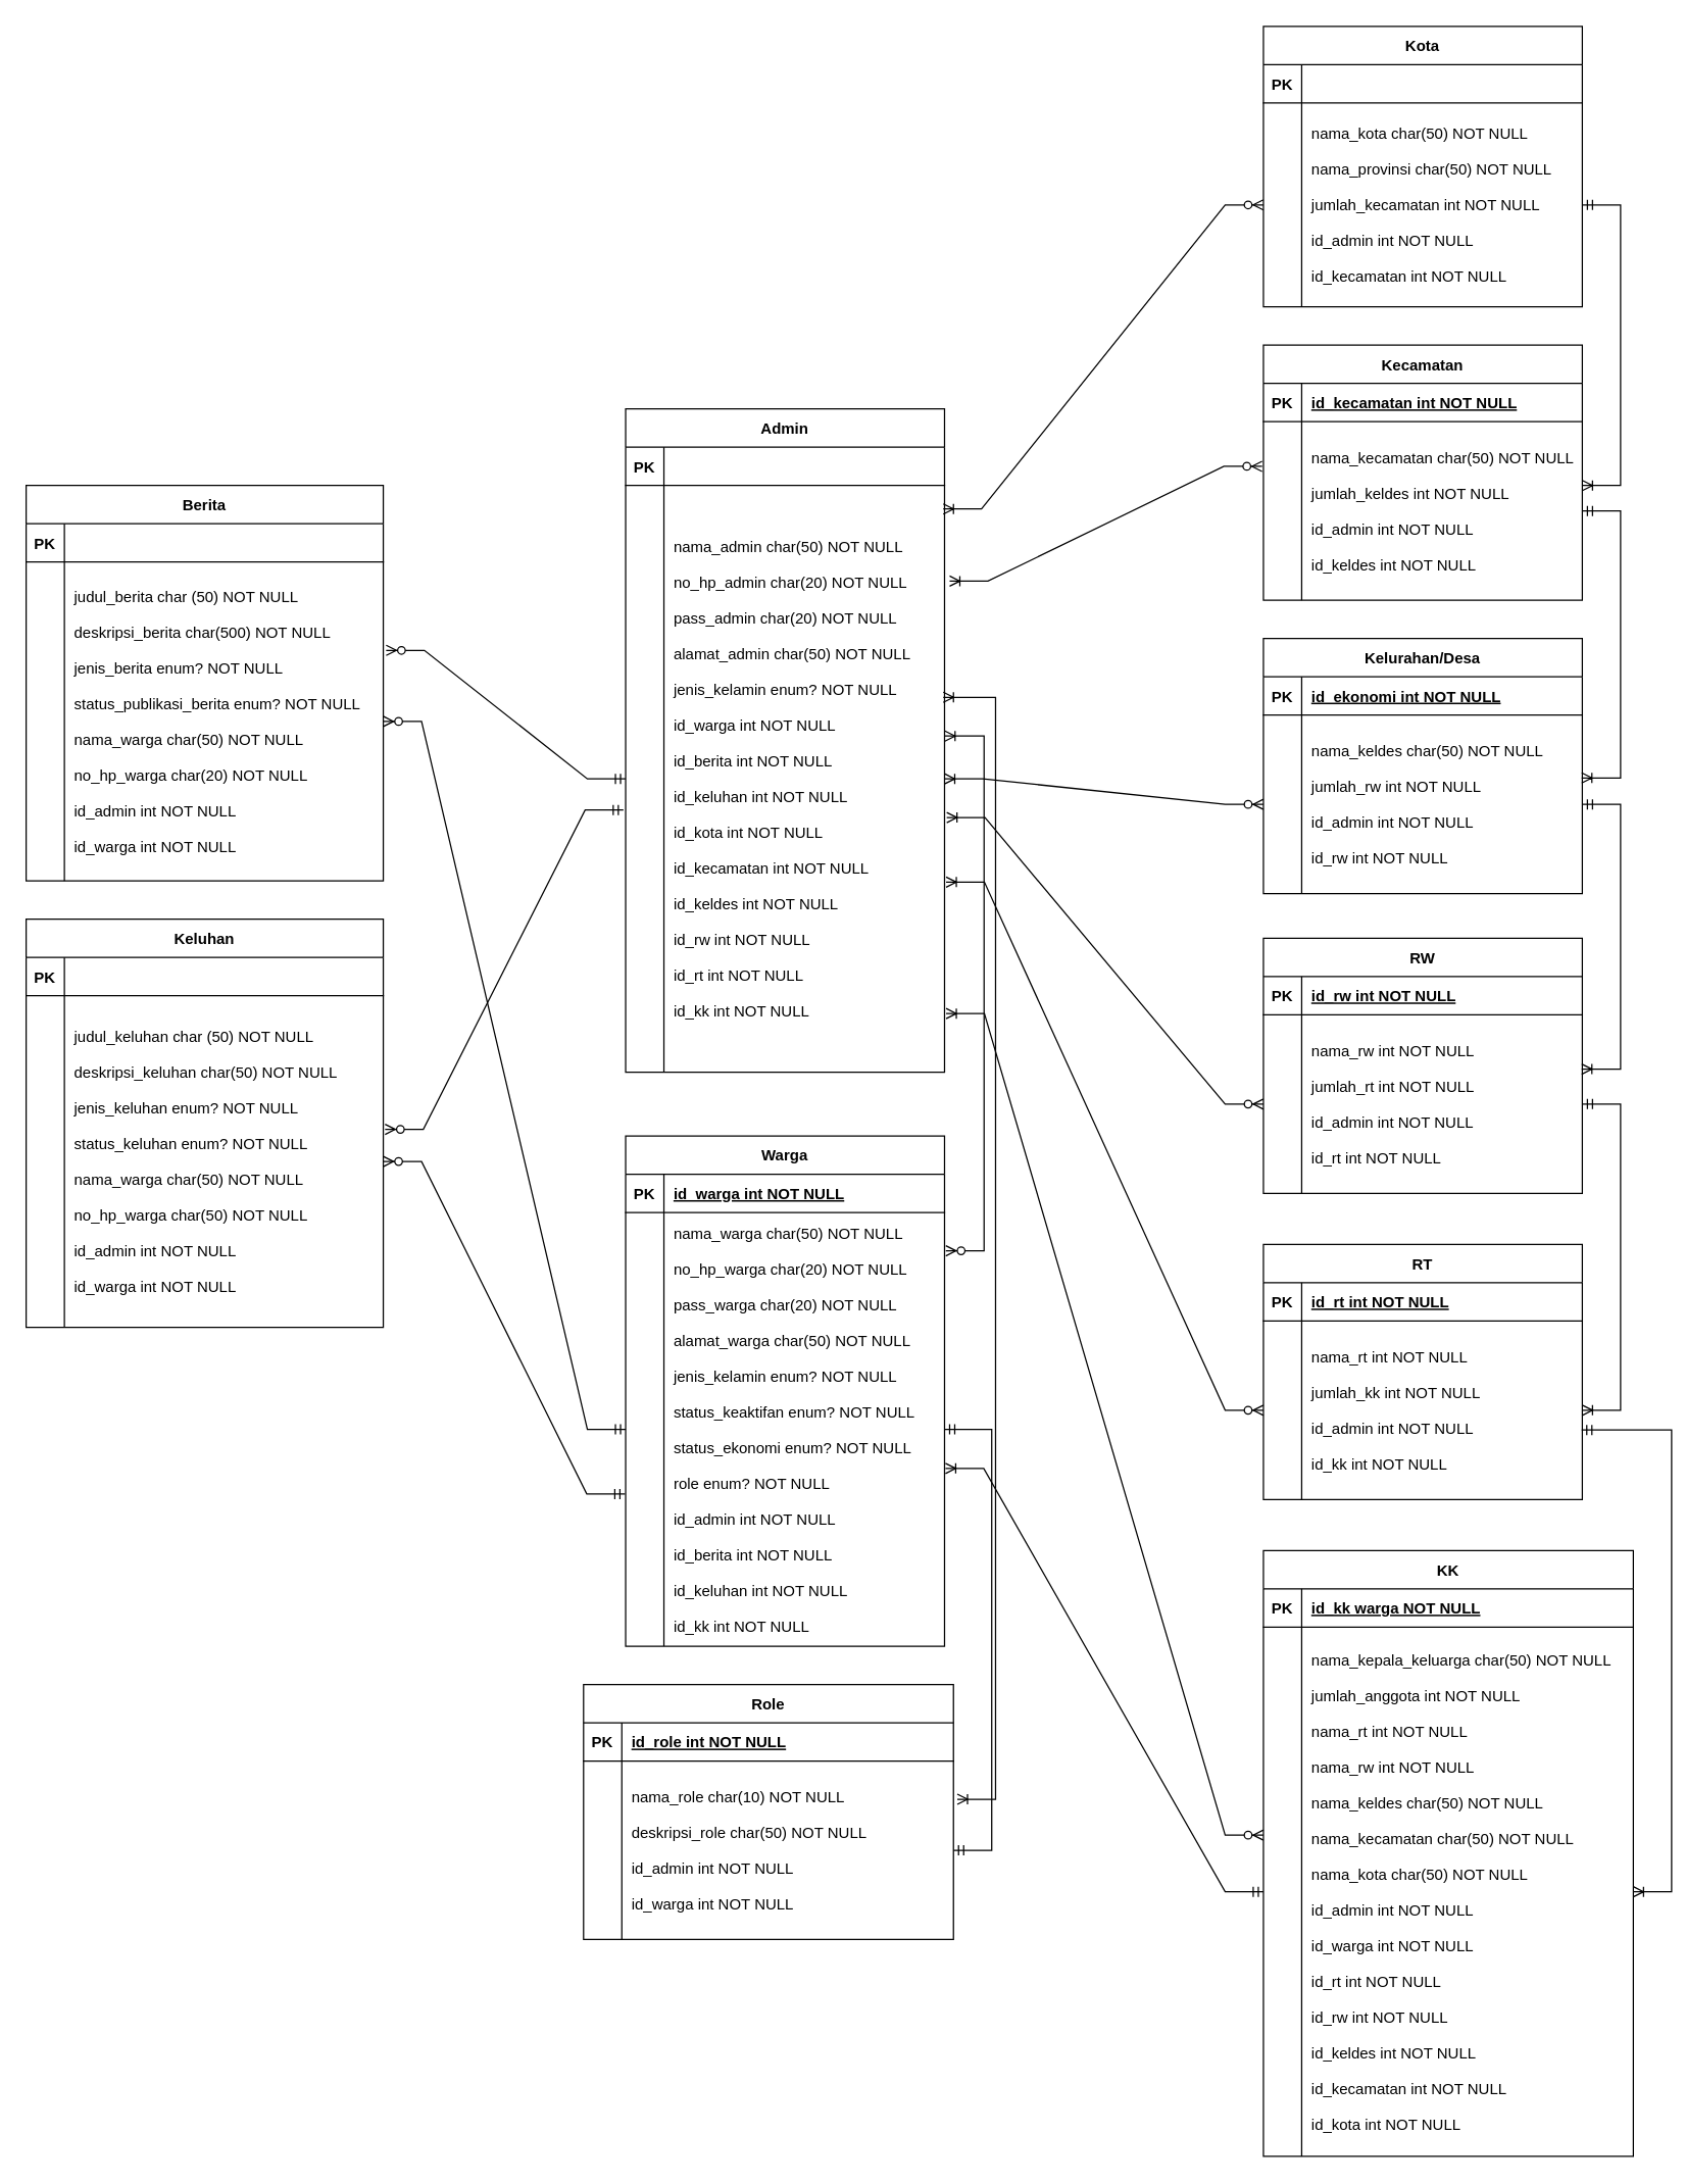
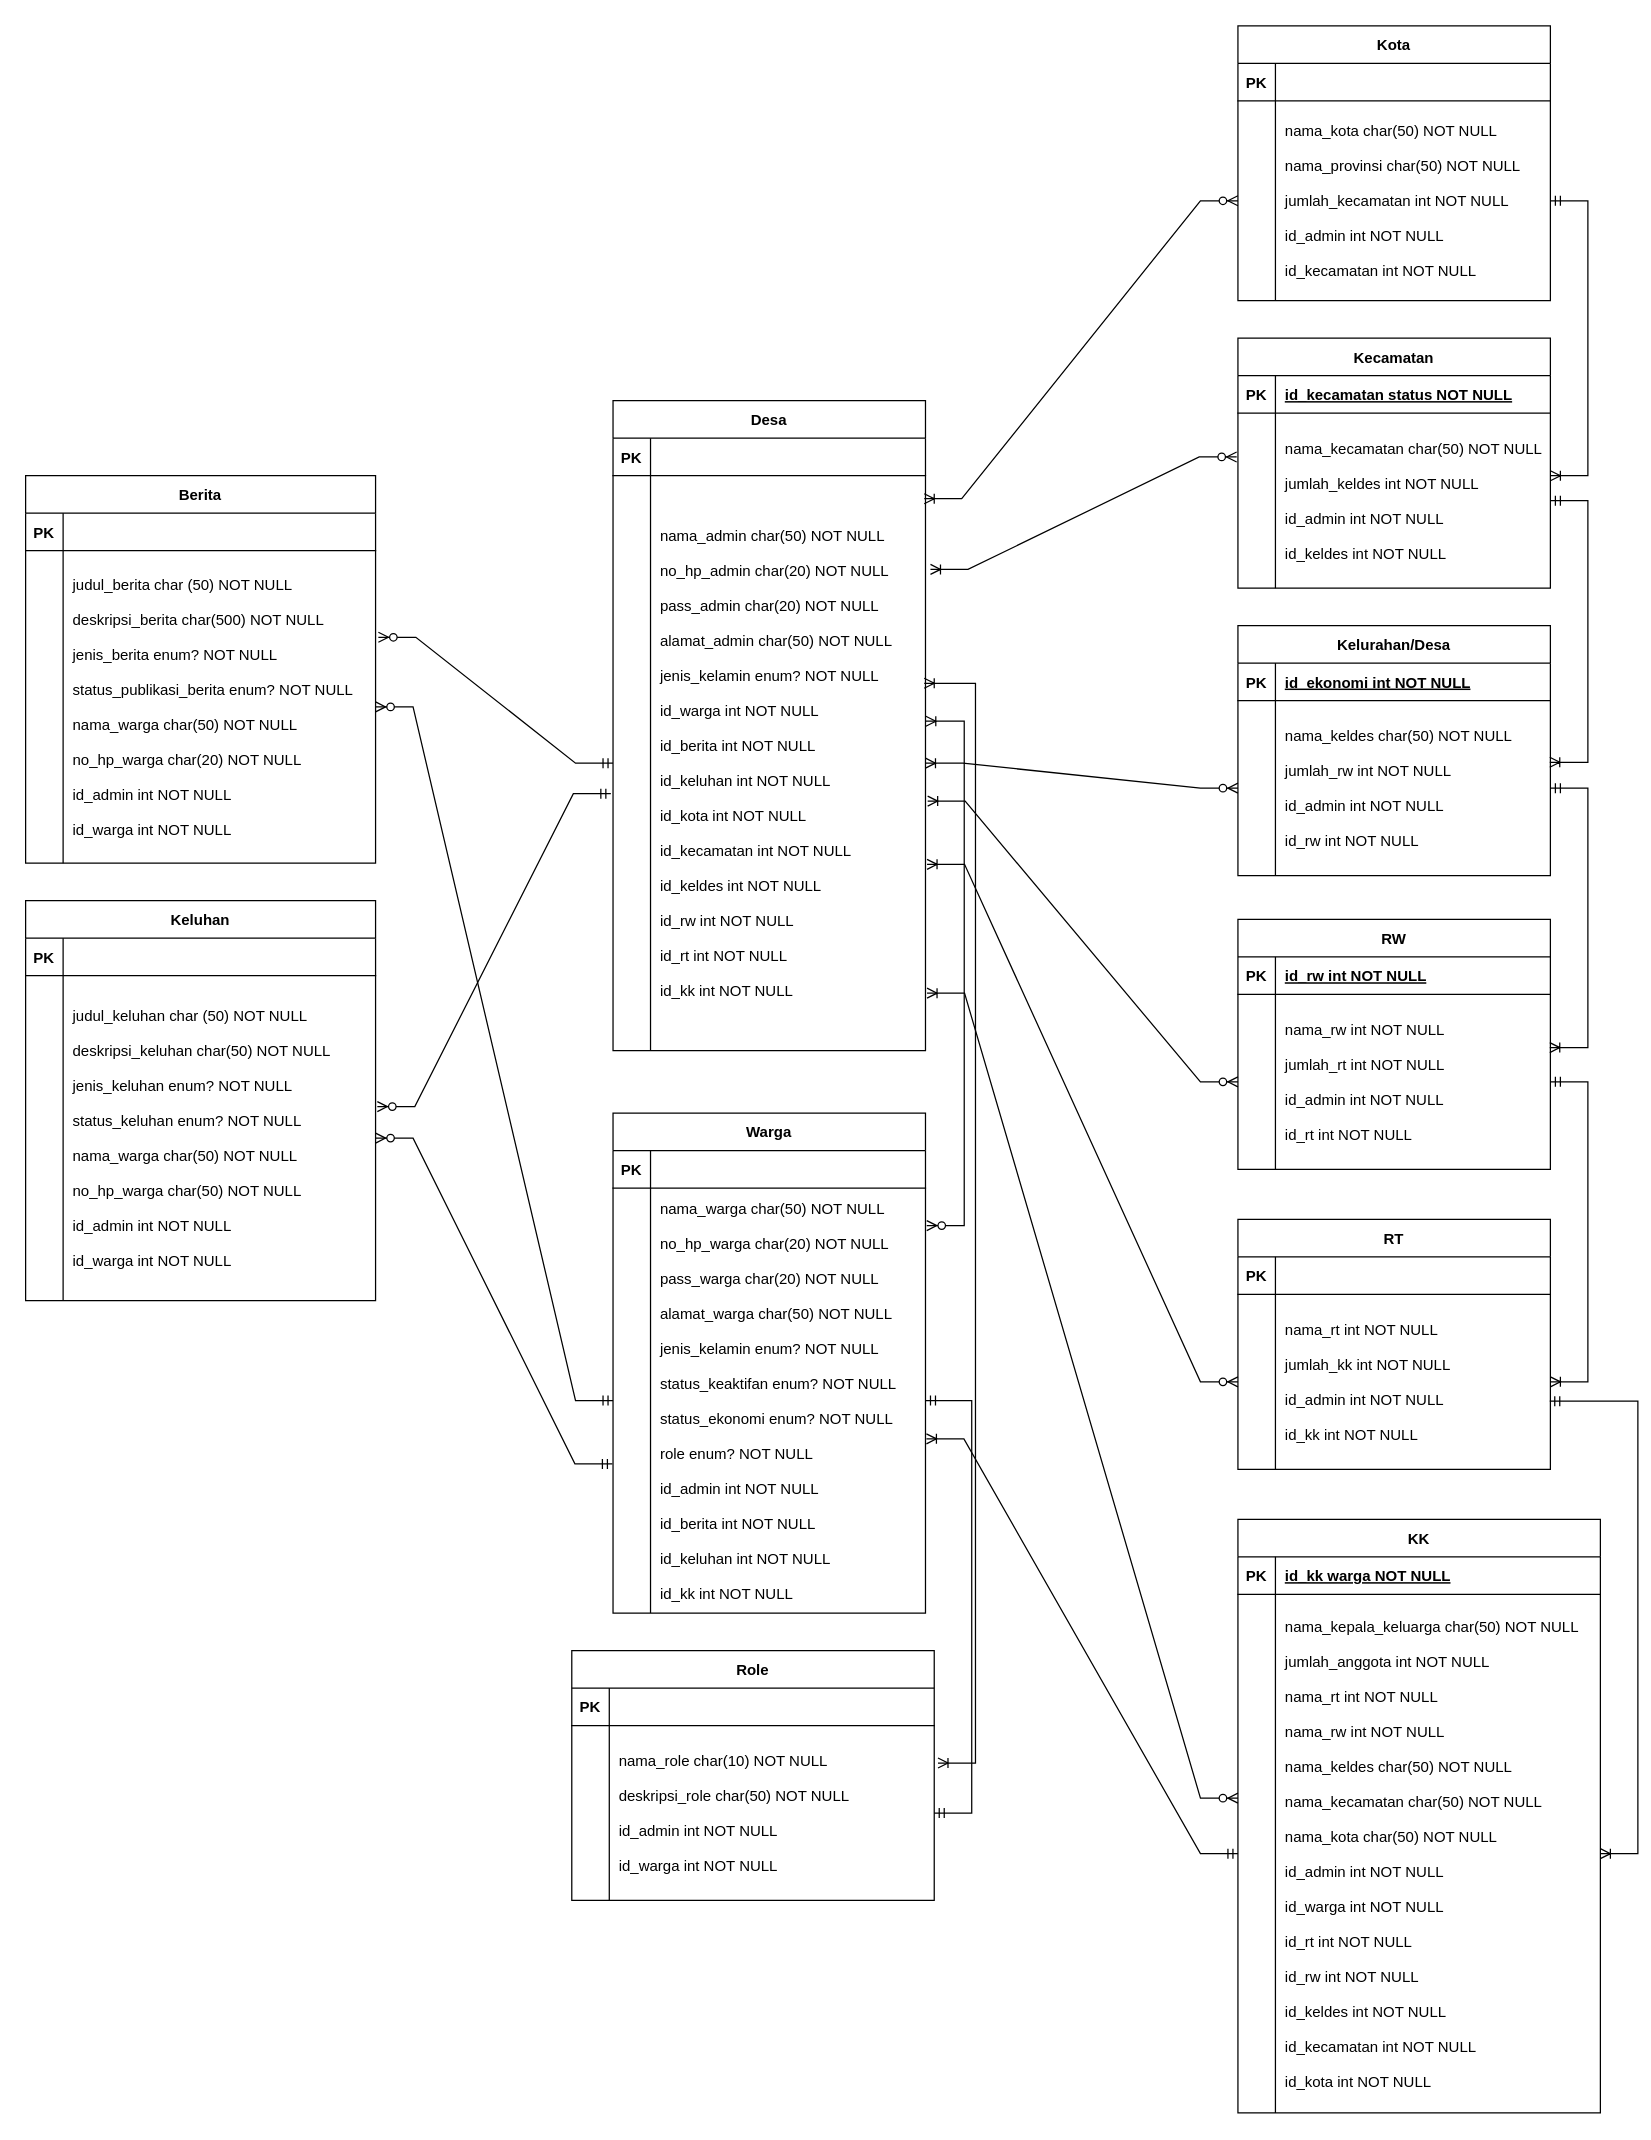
- <mxCell id="30" value="id_kecamatan int NOT NULL " style="shape=partialRectangle;overflow=hidden;connectable=0;fillColor=none;top=0;left=0;bottom=0;right=0;align=left;spacingLeft=6;fontStyle=5;" parent="28" vertex="1"><mxGeometry x="30" width="220" height="30" as="geometry"><mxRectangle width="220" height="30" as="alternateBounds" /></mxGeometry></mxCell>
+ <mxCell id="30" value="id_kecamatan status NOT NULL " style="shape=partialRectangle;overflow=hidden;connectable=0;fillColor=none;top=0;left=0;bottom=0;right=0;align=left;spacingLeft=6;fontStyle=5;" parent="28" vertex="1"><mxGeometry x="30" width="220" height="30" as="geometry"><mxRectangle width="220" height="30" as="alternateBounds" /></mxGeometry></mxCell>
- <mxCell id="62" value="Admin" style="shape=table;startSize=30;container=1;collapsible=1;childLayout=tableLayout;fixedRows=1;rowLines=0;fontStyle=1;align=center;resizeLast=1;" parent="1" vertex="1"><mxGeometry x="490" y="320" width="250" height="520" as="geometry" /></mxCell>
+ <mxCell id="62" value="Desa" style="shape=table;startSize=30;container=1;collapsible=1;childLayout=tableLayout;fixedRows=1;rowLines=0;fontStyle=1;align=center;resizeLast=1;" parent="1" vertex="1"><mxGeometry x="490" y="320" width="250" height="520" as="geometry" /></mxCell>
- <mxCell id="23" value="id_warga int NOT NULL " style="shape=partialRectangle;overflow=hidden;connectable=0;fillColor=none;top=0;left=0;bottom=0;right=0;align=left;spacingLeft=6;fontStyle=5;" parent="21" vertex="1"><mxGeometry x="30" width="220" height="30" as="geometry"><mxRectangle width="220" height="30" as="alternateBounds" /></mxGeometry></mxCell>
- <mxCell id="51" value="id_rt int NOT NULL " style="shape=partialRectangle;overflow=hidden;connectable=0;fillColor=none;top=0;left=0;bottom=0;right=0;align=left;spacingLeft=6;fontStyle=5;" parent="49" vertex="1"><mxGeometry x="30" width="220" height="30" as="geometry"><mxRectangle width="220" height="30" as="alternateBounds" /></mxGeometry></mxCell>
- <mxCell id="88" value="id_role int NOT NULL " style="shape=partialRectangle;overflow=hidden;connectable=0;fillColor=none;top=0;left=0;bottom=0;right=0;align=left;spacingLeft=6;fontStyle=5;" parent="86" vertex="1"><mxGeometry x="30" width="260" height="30" as="geometry"><mxRectangle width="260" height="30" as="alternateBounds" /></mxGeometry></mxCell>
